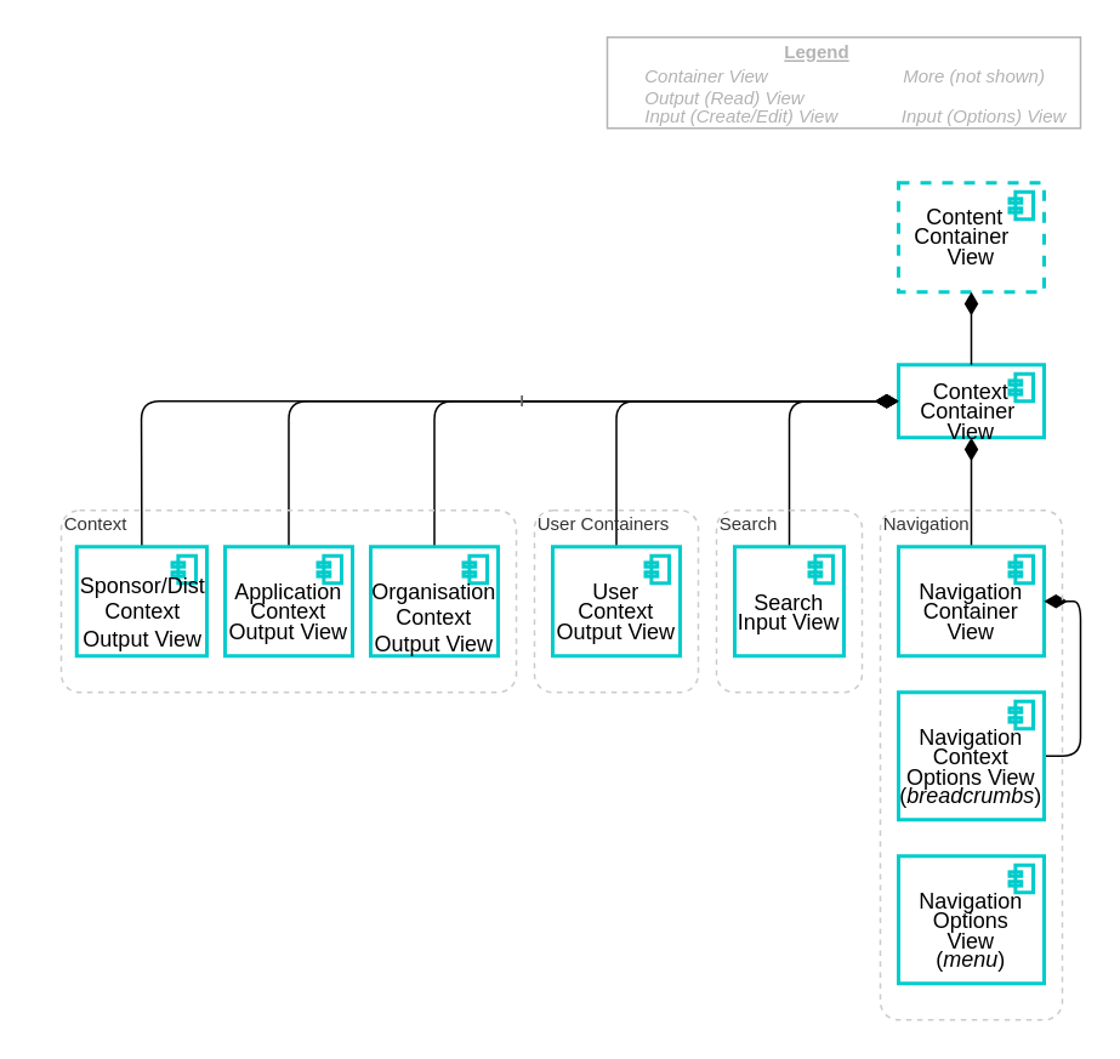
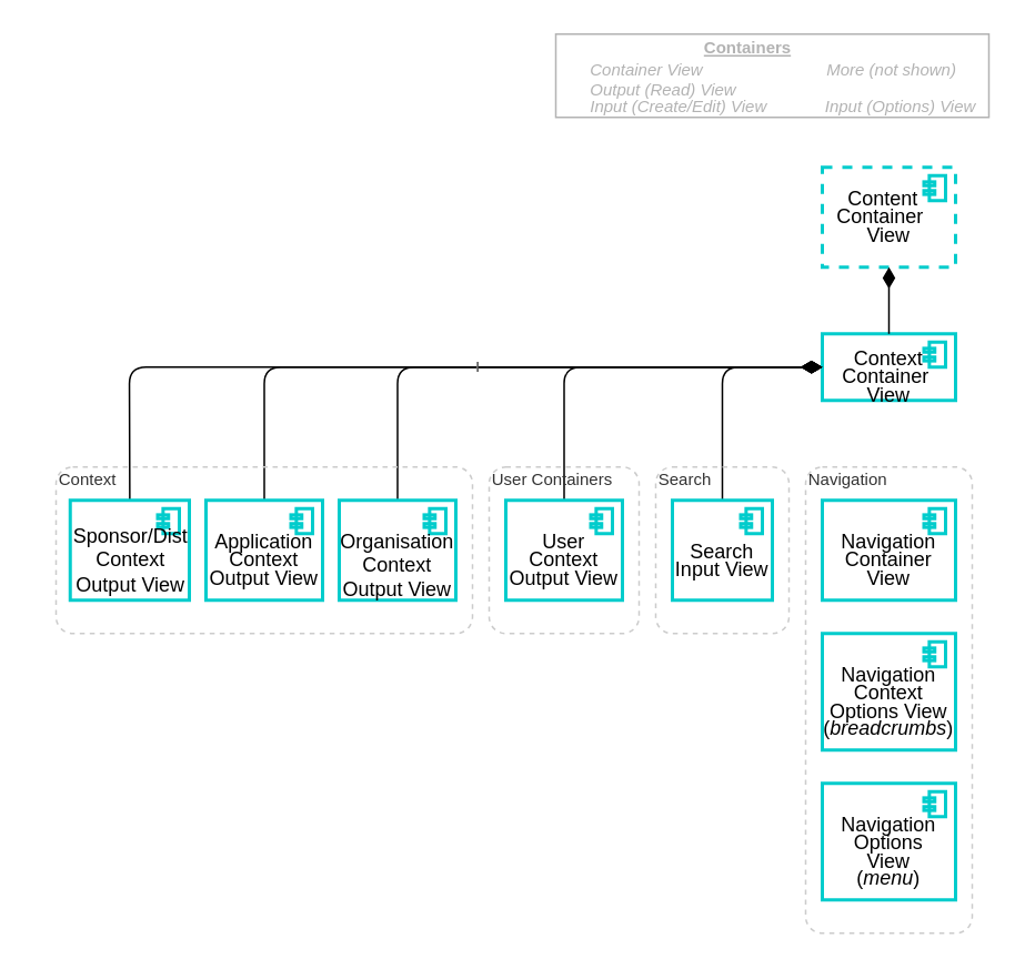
- <mxCell id="46" value="Legend" style="text;html=1;strokeColor=none;fillColor=none;align=center;verticalAlign=middle;whiteSpace=wrap;rounded=0;fontSize=10;fontStyle=5;fontColor=#B3B3B3;" vertex="1" parent="42"><mxGeometry x="28.805" width="172.828" height="16.667" as="geometry" /></mxCell>
+ <mxCell id="46" value="Containers" style="text;html=1;strokeColor=none;fillColor=none;align=center;verticalAlign=middle;whiteSpace=wrap;rounded=0;fontSize=10;fontStyle=5;fontColor=#B3B3B3;" vertex="1" parent="42"><mxGeometry x="28.805" width="172.828" height="16.667" as="geometry" /></mxCell>
- <mxCell id="3" value="" style="html=1;endArrow=diamondThin;endFill=1;elbow=vertical;endSize=10;fontSize=8;entryX=0.5;entryY=1;entryDx=0;entryDy=0;entryPerimeter=0;exitX=0.5;exitY=0;exitDx=0;exitDy=0;exitPerimeter=0;" edge="1" parent="1" source="10" target="4"><mxGeometry width="160" relative="1" as="geometry"><mxPoint x="503" y="290" as="sourcePoint" /><mxPoint x="373" y="260" as="targetPoint" /></mxGeometry></mxCell>
- <mxCell id="12" value="" style="html=1;endArrow=diamondThin;endFill=1;edgeStyle=orthogonalEdgeStyle;endSize=10;fontSize=8;entryX=1;entryY=0.5;entryDx=0;entryDy=0;entryPerimeter=0;exitX=1;exitY=0.5;exitDx=0;exitDy=0;exitPerimeter=0;" edge="1" parent="1" source="25" target="10"><mxGeometry width="160" relative="1" as="geometry"><mxPoint x="543" y="230" as="sourcePoint" /><mxPoint x="363" y="190" as="targetPoint" /><Array as="points"><mxPoint x="593" y="415" /><mxPoint x="593" y="330" /></Array></mxGeometry></mxCell>
